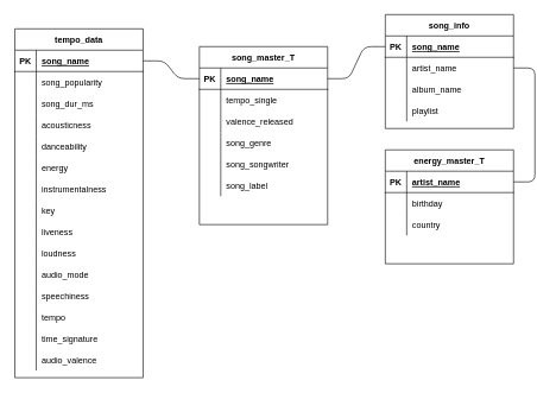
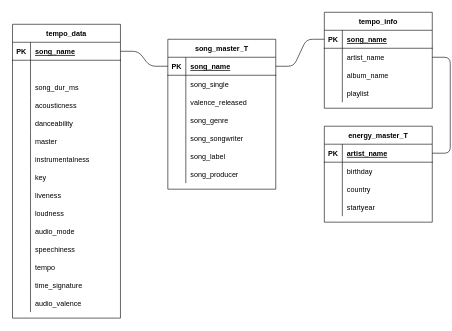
- <mxCell id="48" value="song_info" style="shape=table;startSize=30;container=1;collapsible=1;childLayout=tableLayout;fixedRows=1;rowLines=0;fontStyle=1;align=center;resizeLast=1;" parent="1" vertex="1"><mxGeometry x="540" y="20" width="180" height="160" as="geometry" /></mxCell>
+ <mxCell id="48" value="tempo_info" style="shape=table;startSize=30;container=1;collapsible=1;childLayout=tableLayout;fixedRows=1;rowLines=0;fontStyle=1;align=center;resizeLast=1;" parent="1" vertex="1"><mxGeometry x="540" y="20" width="180" height="160" as="geometry" /></mxCell>
- <mxCell id="8" value="song_popularity" style="shape=partialRectangle;connectable=0;fillColor=none;top=0;left=0;bottom=0;right=0;align=left;spacingLeft=6;overflow=hidden;" parent="6" vertex="1"><mxGeometry x="30" width="150" height="30" as="geometry" /></mxCell>
- <mxCell id="67" value="tempo_single" style="shape=partialRectangle;connectable=0;fillColor=none;top=0;left=0;bottom=0;right=0;align=left;spacingLeft=6;overflow=hidden;" parent="65" vertex="1"><mxGeometry x="30" width="150" height="30" as="geometry" /></mxCell>
+ <mxCell id="67" value="song_single" style="shape=partialRectangle;connectable=0;fillColor=none;top=0;left=0;bottom=0;right=0;align=left;spacingLeft=6;overflow=hidden;" parent="65" vertex="1"><mxGeometry x="30" width="150" height="30" as="geometry" /></mxCell>
- <mxCell id="20" value="energy" style="shape=partialRectangle;connectable=0;fillColor=none;top=0;left=0;bottom=0;right=0;align=left;spacingLeft=6;overflow=hidden;" parent="18" vertex="1"><mxGeometry x="30" width="150" height="30" as="geometry" /></mxCell>
+ <mxCell id="20" value="master" style="shape=partialRectangle;connectable=0;fillColor=none;top=0;left=0;bottom=0;right=0;align=left;spacingLeft=6;overflow=hidden;" parent="18" vertex="1"><mxGeometry x="30" width="150" height="30" as="geometry" /></mxCell>
+ <mxCell id="82" value="song_producer" style="shape=partialRectangle;connectable=0;fillColor=none;top=0;left=0;bottom=0;right=0;align=left;spacingLeft=6;overflow=hidden;" parent="80" vertex="1"><mxGeometry x="30" width="150" height="30" as="geometry" /></mxCell>
+ <mxCell id="95" value="startyear" style="shape=partialRectangle;connectable=0;fillColor=none;top=0;left=0;bottom=0;right=0;align=left;spacingLeft=6;overflow=hidden;" parent="93" vertex="1"><mxGeometry x="30" width="150" height="30" as="geometry" /></mxCell>
